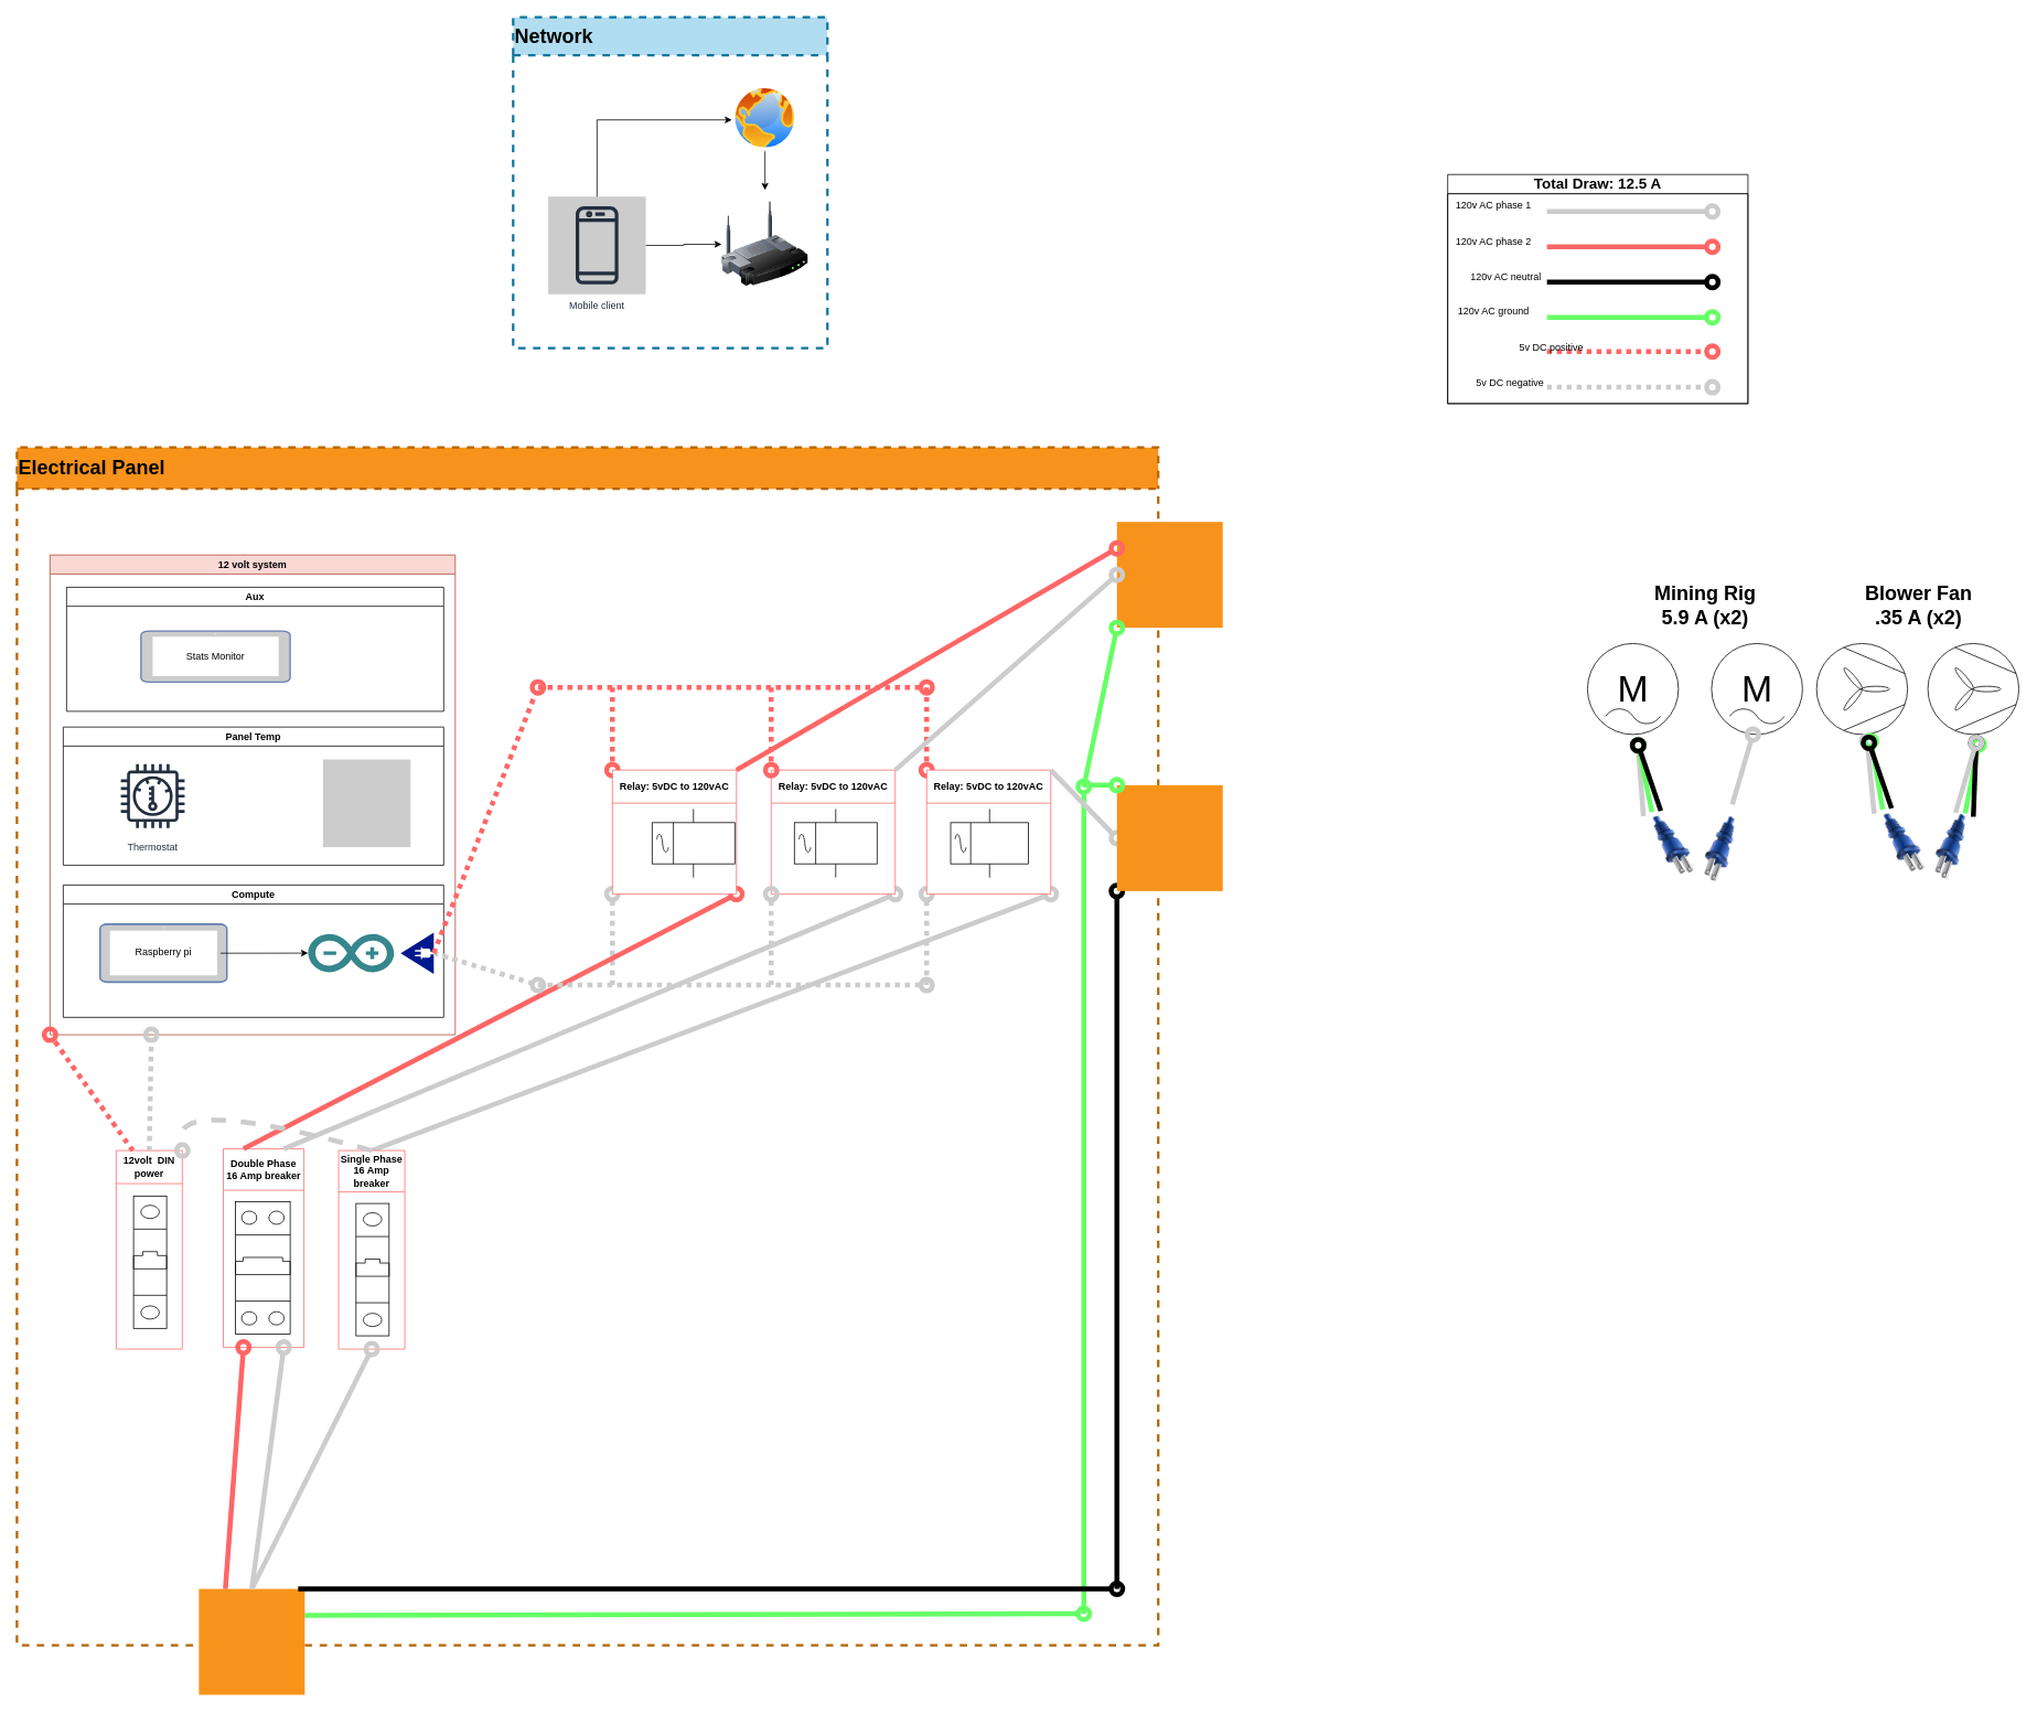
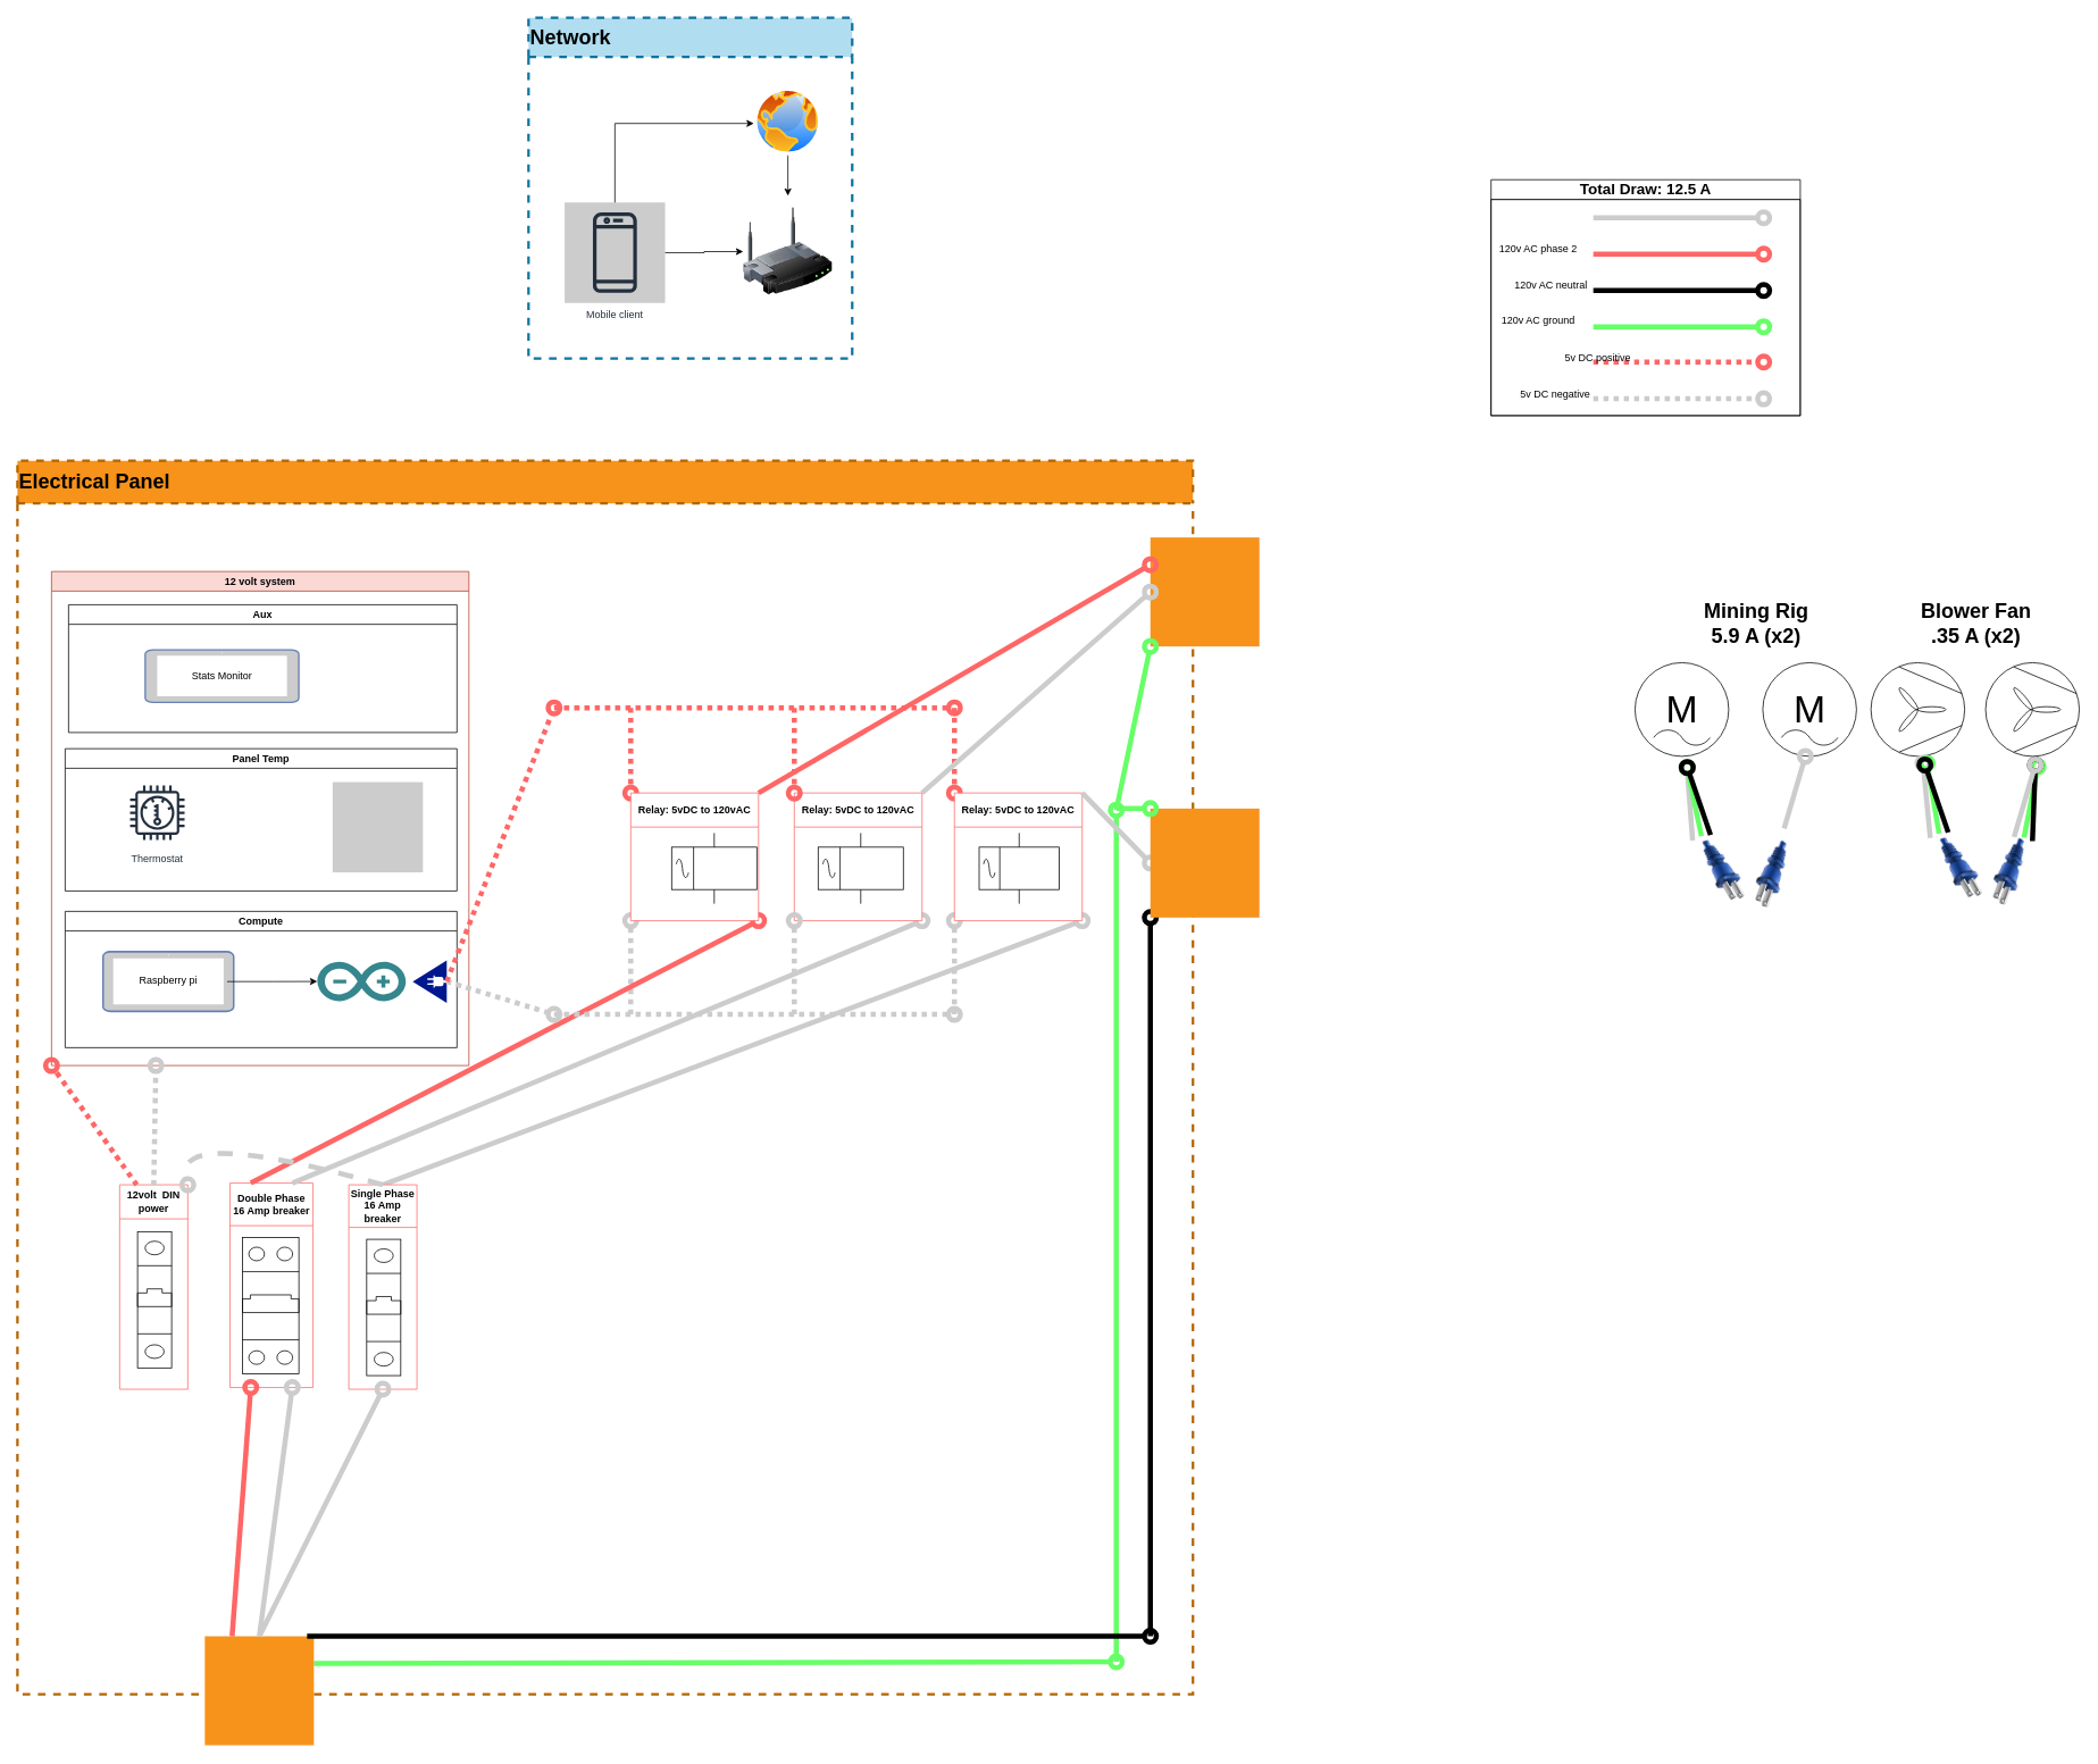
- <mxCell id="83" value="120v AC phase 1" style="text;html=1;align=center;verticalAlign=middle;resizable=0;points=[];autosize=1;strokeColor=none;fillColor=none;" vertex="1" parent="76"><mxGeometry y="23.438" width="110" height="30" as="geometry" /></mxCell>
- <mxCell id="6" value="Thermostat" style="sketch=0;outlineConnect=0;fontColor=#232F3E;gradientColor=none;strokeColor=#232F3E;fillColor=#ffffff;dashed=0;verticalLabelPosition=bottom;verticalAlign=top;align=center;html=1;fontSize=12;fontStyle=0;aspect=fixed;shape=mxgraph.aws4.resourceIcon;resIcon=mxgraph.aws4.thermostat;container=0;" vertex="1" parent="5"><mxGeometry x="60" y="35.3" width="96.45" height="96.45" as="geometry" /></mxCell>
+ <mxCell id="6" value="Thermostat" style="sketch=0;outlineConnect=0;fontColor=#232F3E;gradientColor=none;strokeColor=#232F3E;fillColor=#ffffff;dashed=0;verticalLabelPosition=bottom;verticalAlign=top;align=center;html=1;fontSize=12;fontStyle=0;aspect=fixed;shape=mxgraph.aws4.resourceIcon;resIcon=mxgraph.aws4.thermostat;container=0;" vertex="1" parent="5"><mxGeometry x="60" y="35.3" width="96.45" height="80" as="geometry" /></mxCell>
